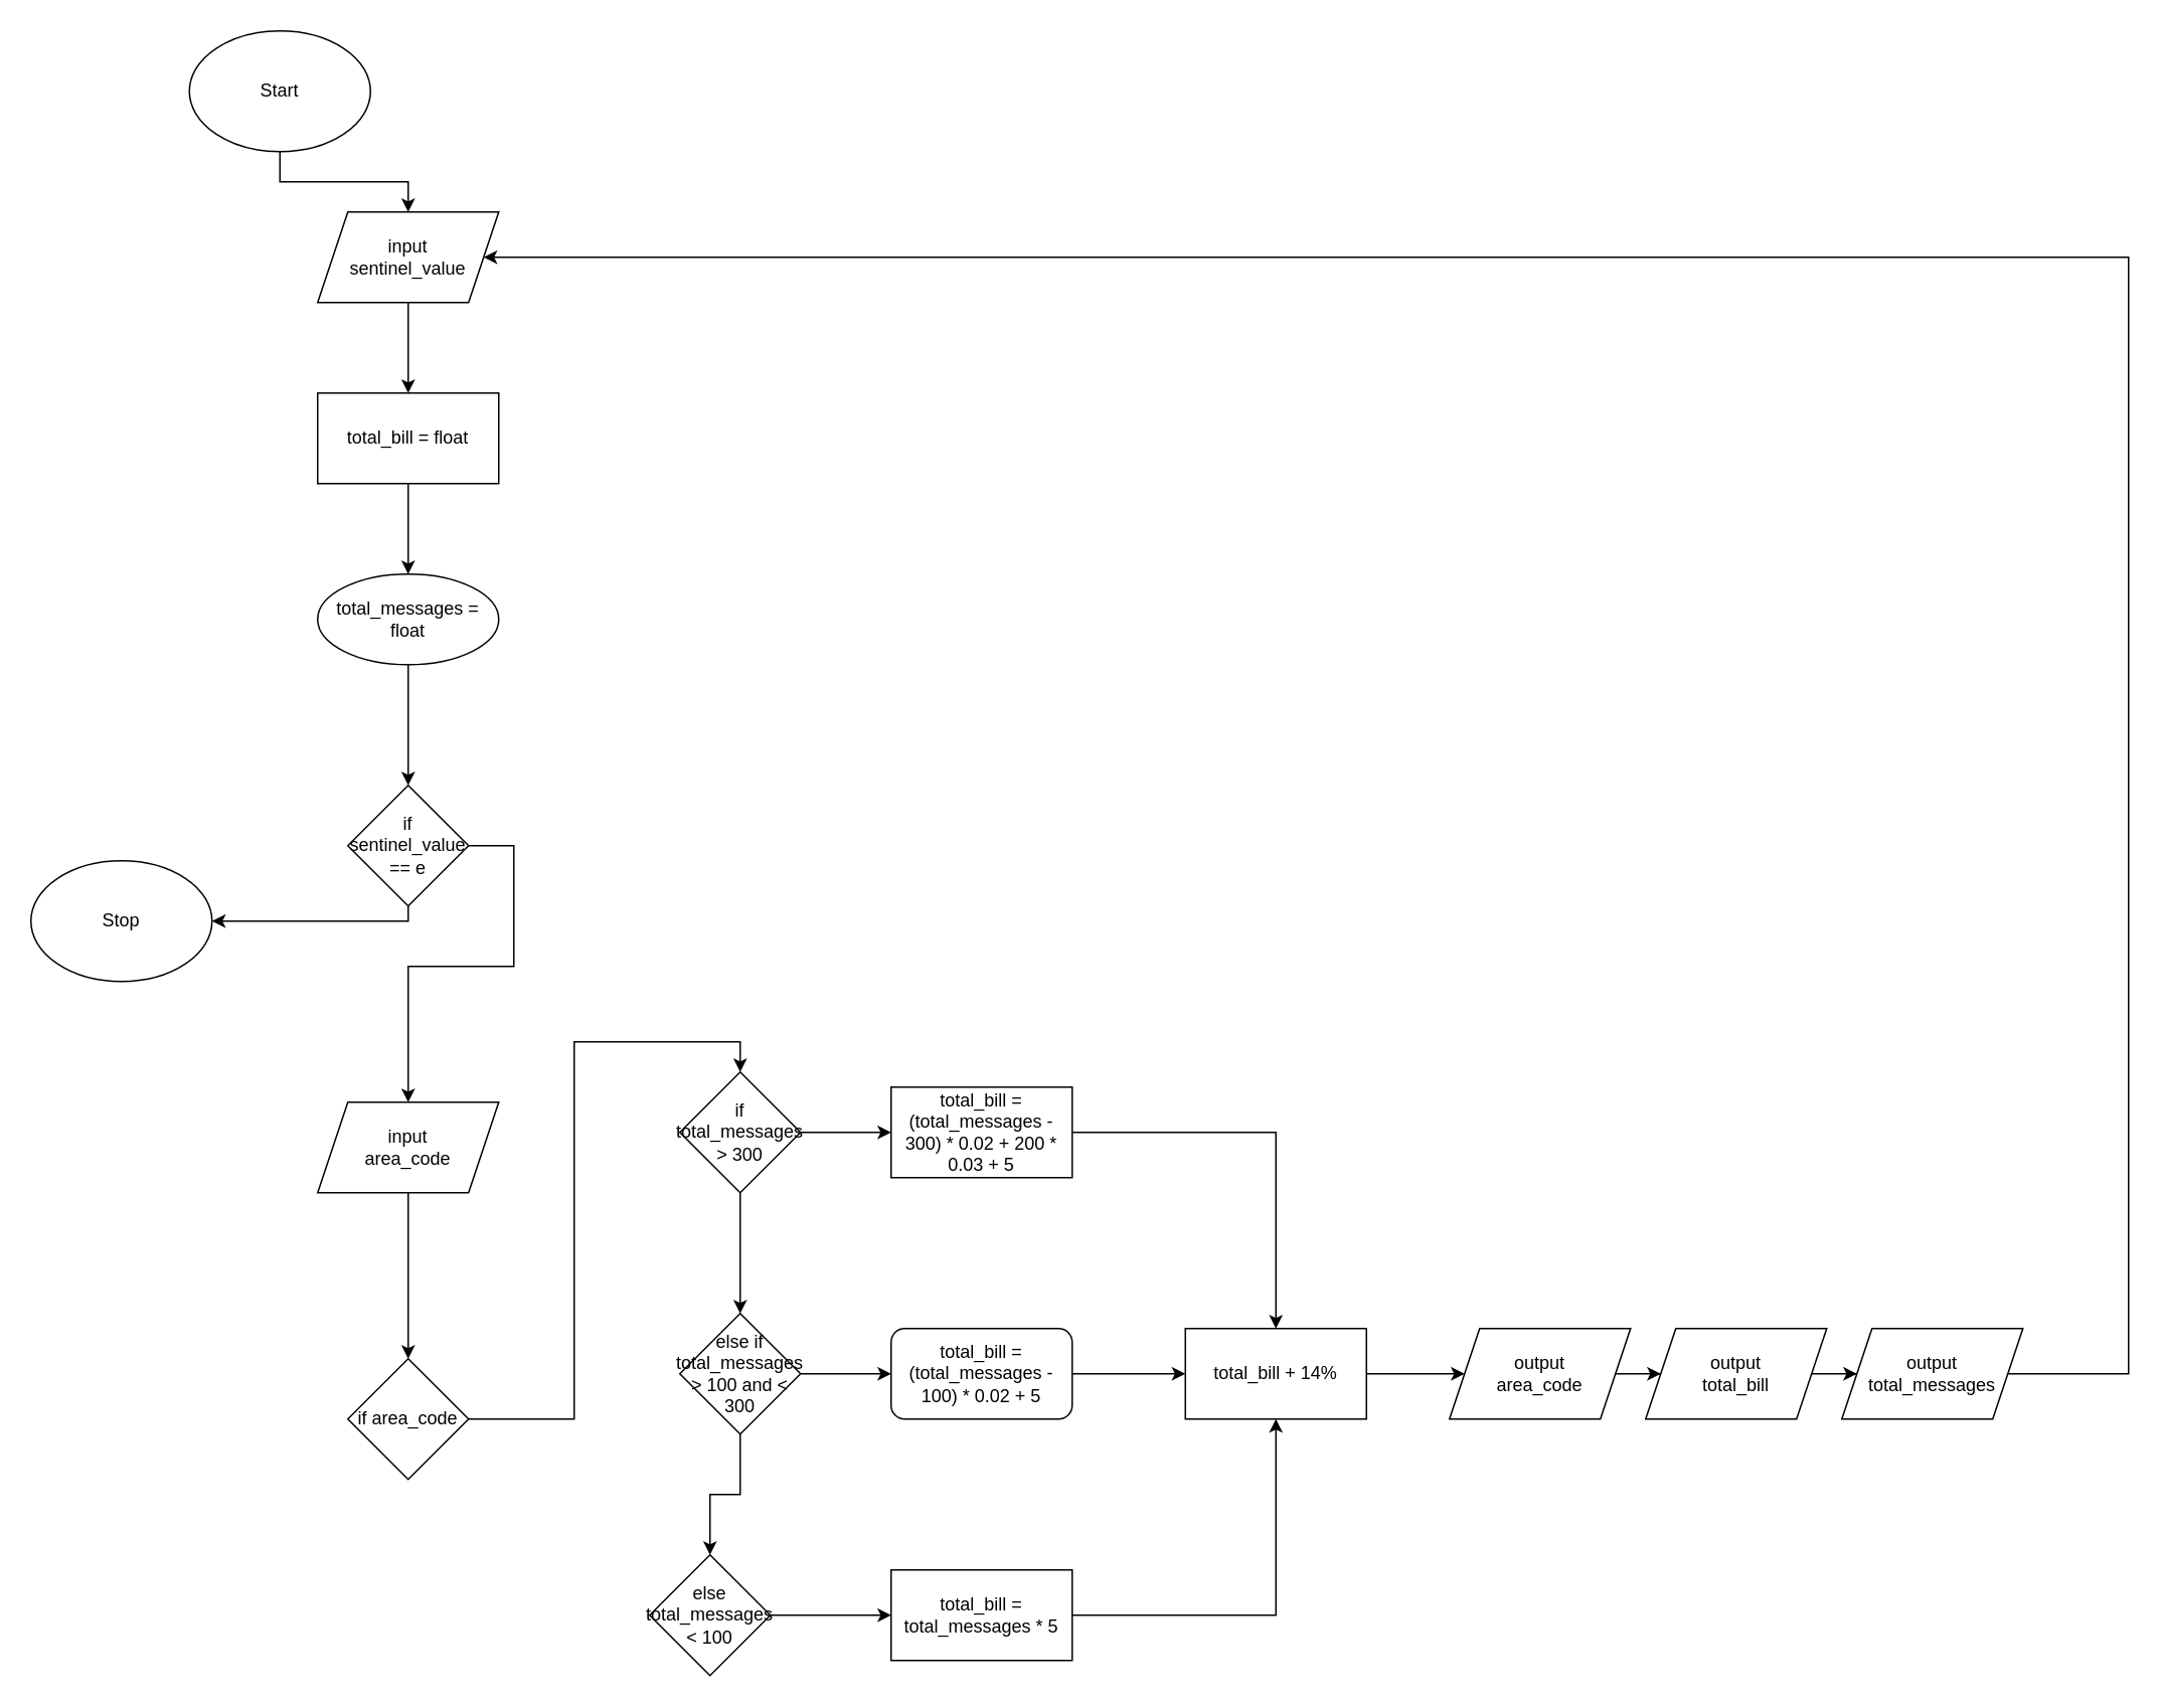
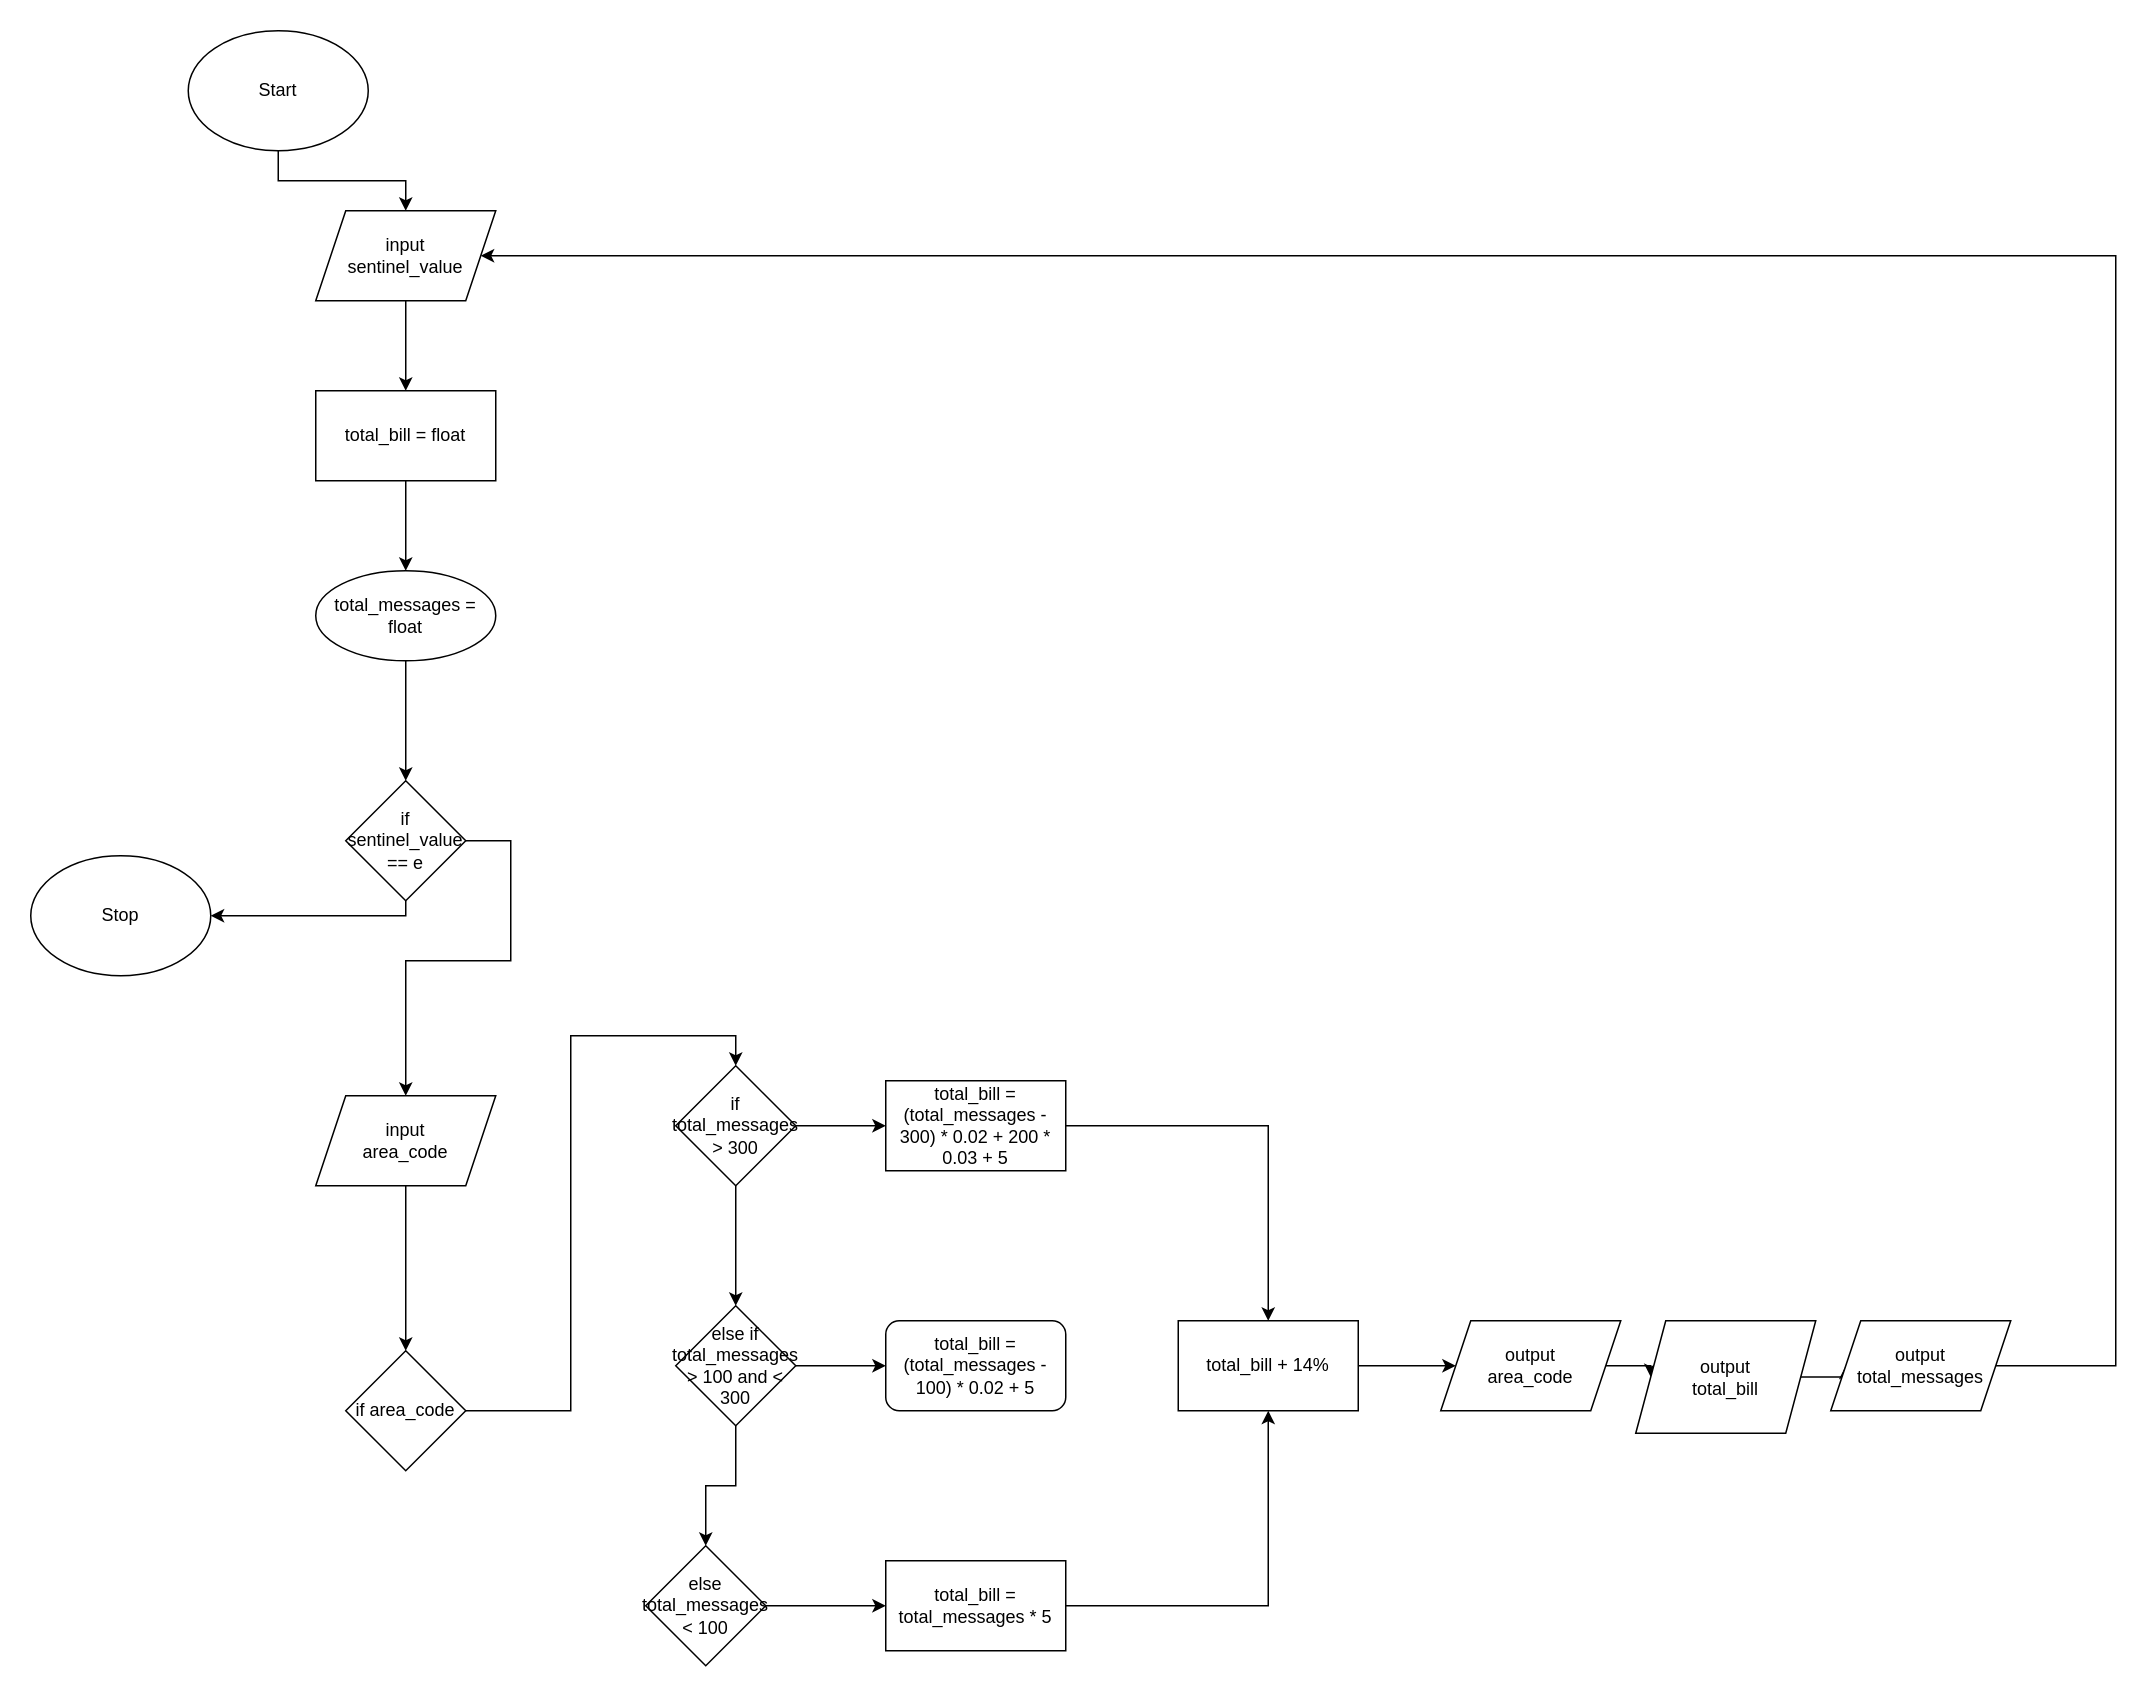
- <mxCell id="14" style="edgeStyle=orthogonalEdgeStyle;rounded=0;orthogonalLoop=1;jettySize=auto;html=1;entryX=0;entryY=0.5;entryDx=0;entryDy=0;" edge="1" parent="1" source="15" target="21"><mxGeometry relative="1" as="geometry" /></mxCell>
- <mxCell id="31" value="&lt;div&gt;output&lt;/div&gt;&lt;div&gt;total_bill&lt;br&gt;&lt;/div&gt;" style="shape=parallelogram;perimeter=parallelogramPerimeter;whiteSpace=wrap;html=1;fixedSize=1;" vertex="1" parent="1"><mxGeometry x="1090" y="880" width="120" height="60" as="geometry" /></mxCell>
+ <mxCell id="31" value="&lt;div&gt;output&lt;/div&gt;&lt;div&gt;total_bill&lt;br&gt;&lt;/div&gt;" style="shape=parallelogram;perimeter=parallelogramPerimeter;whiteSpace=wrap;html=1;fixedSize=1;" vertex="1" parent="1"><mxGeometry x="1090" y="880" width="120" height="75" as="geometry" /></mxCell>
